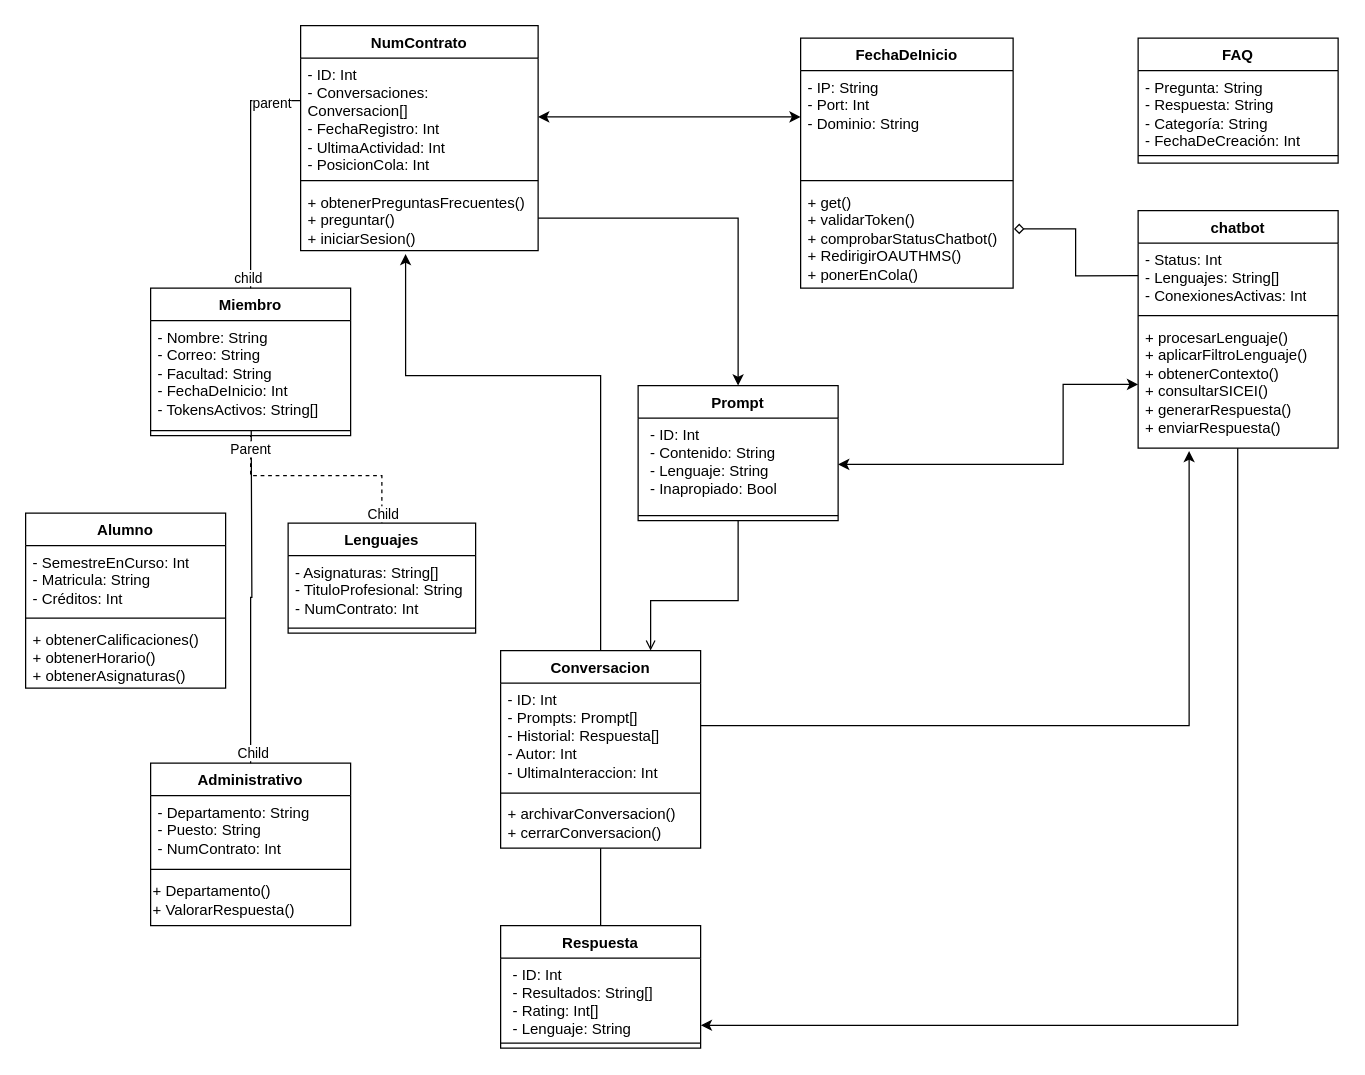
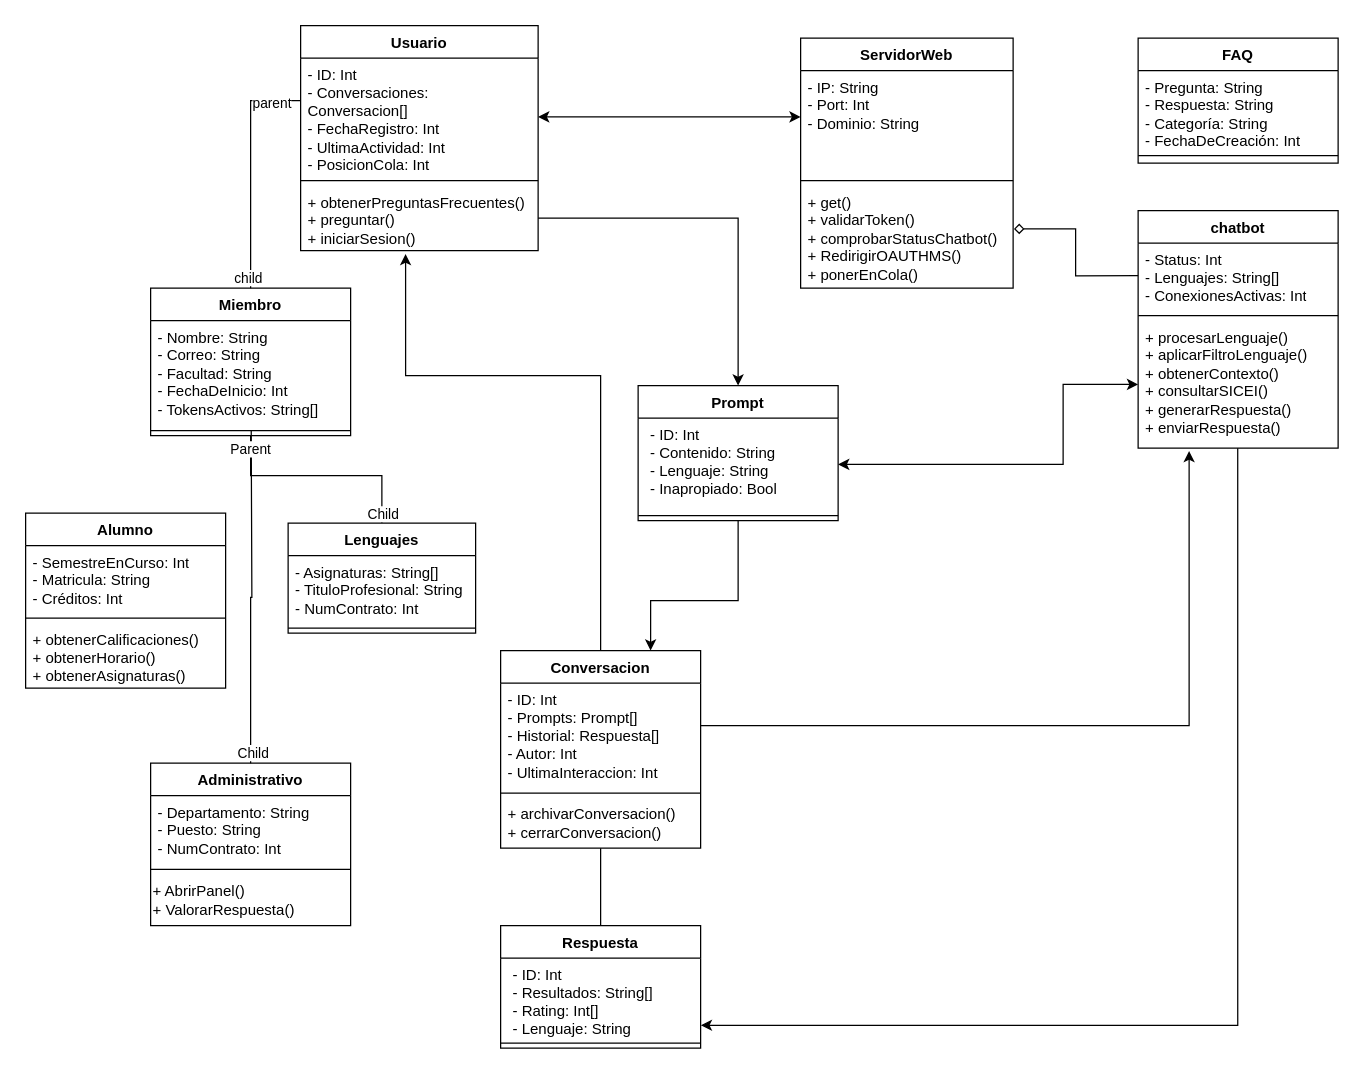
- <mxCell id="14" value="NumContrato" style="swimlane;fontStyle=1;align=center;verticalAlign=top;childLayout=stackLayout;horizontal=1;startSize=26;horizontalStack=0;resizeParent=1;resizeParentMax=0;resizeLast=0;collapsible=1;marginBottom=0;whiteSpace=wrap;html=1;" parent="1" vertex="1"><mxGeometry x="240" y="20" width="190" height="180" as="geometry" /></mxCell>
+ <mxCell id="14" value="Usuario" style="swimlane;fontStyle=1;align=center;verticalAlign=top;childLayout=stackLayout;horizontal=1;startSize=26;horizontalStack=0;resizeParent=1;resizeParentMax=0;resizeLast=0;collapsible=1;marginBottom=0;whiteSpace=wrap;html=1;" parent="1" vertex="1"><mxGeometry x="240" y="20" width="190" height="180" as="geometry" /></mxCell>
- <mxCell id="33" value="FechaDeInicio" style="swimlane;fontStyle=1;align=center;verticalAlign=top;childLayout=stackLayout;horizontal=1;startSize=26;horizontalStack=0;resizeParent=1;resizeParentMax=0;resizeLast=0;collapsible=1;marginBottom=0;whiteSpace=wrap;html=1;" parent="1" vertex="1"><mxGeometry x="640" y="30" width="170" height="200" as="geometry" /></mxCell>
+ <mxCell id="33" value="ServidorWeb" style="swimlane;fontStyle=1;align=center;verticalAlign=top;childLayout=stackLayout;horizontal=1;startSize=26;horizontalStack=0;resizeParent=1;resizeParentMax=0;resizeLast=0;collapsible=1;marginBottom=0;whiteSpace=wrap;html=1;" parent="1" vertex="1"><mxGeometry x="640" y="30" width="170" height="200" as="geometry" /></mxCell>
- <mxCell id="25" style="edgeStyle=orthogonalEdgeStyle;rounded=0;orthogonalLoop=1;jettySize=auto;html=1;entryX=0.5;entryY=1;entryDx=0;entryDy=0;endArrow=none;endFill=0;dashed=1;" parent="1" source="27" target="11" edge="1"><mxGeometry relative="1" as="geometry"><Array as="points"><mxPoint x="305" y="380" /><mxPoint x="200" y="380" /></Array></mxGeometry></mxCell>
+ <mxCell id="25" style="edgeStyle=orthogonalEdgeStyle;rounded=0;orthogonalLoop=1;jettySize=auto;html=1;entryX=0.5;entryY=1;entryDx=0;entryDy=0;endArrow=none;endFill=0;" parent="1" source="27" target="11" edge="1"><mxGeometry relative="1" as="geometry"><Array as="points"><mxPoint x="305" y="380" /><mxPoint x="200" y="380" /></Array></mxGeometry></mxCell>
- <mxCell id="38" style="edgeStyle=orthogonalEdgeStyle;rounded=0;orthogonalLoop=1;jettySize=auto;html=1;entryX=0.75;entryY=0;entryDx=0;entryDy=0;endArrow=open;endFill=1;exitX=0.5;exitY=1;exitDx=0;exitDy=0;strokeColor=default;" parent="1" source="43" target="46" edge="1"><mxGeometry relative="1" as="geometry"><mxPoint x="630" y="330" as="targetPoint" /><Array as="points"><mxPoint x="590" y="480" /><mxPoint x="520" y="480" /></Array></mxGeometry></mxCell>
+ <mxCell id="38" style="edgeStyle=orthogonalEdgeStyle;rounded=0;orthogonalLoop=1;jettySize=auto;html=1;entryX=0.75;entryY=0;entryDx=0;entryDy=0;endArrow=classic;endFill=1;exitX=0.5;exitY=1;exitDx=0;exitDy=0;strokeColor=default;" parent="1" source="43" target="46" edge="1"><mxGeometry relative="1" as="geometry"><mxPoint x="630" y="330" as="targetPoint" /><Array as="points"><mxPoint x="590" y="480" /><mxPoint x="520" y="480" /></Array></mxGeometry></mxCell>
- <mxCell id="24" value="+ Departamento()&lt;div&gt;+ ValorarRespuesta()&lt;/div&gt;" style="text;html=1;align=left;verticalAlign=middle;resizable=0;points=[];autosize=1;strokeColor=none;fillColor=none;" parent="21" vertex="1"><mxGeometry y="90" width="160" height="40" as="geometry" /></mxCell>
+ <mxCell id="24" value="+ AbrirPanel()&lt;div&gt;+ ValorarRespuesta()&lt;/div&gt;" style="text;html=1;align=left;verticalAlign=middle;resizable=0;points=[];autosize=1;strokeColor=none;fillColor=none;" parent="21" vertex="1"><mxGeometry y="90" width="160" height="40" as="geometry" /></mxCell>
